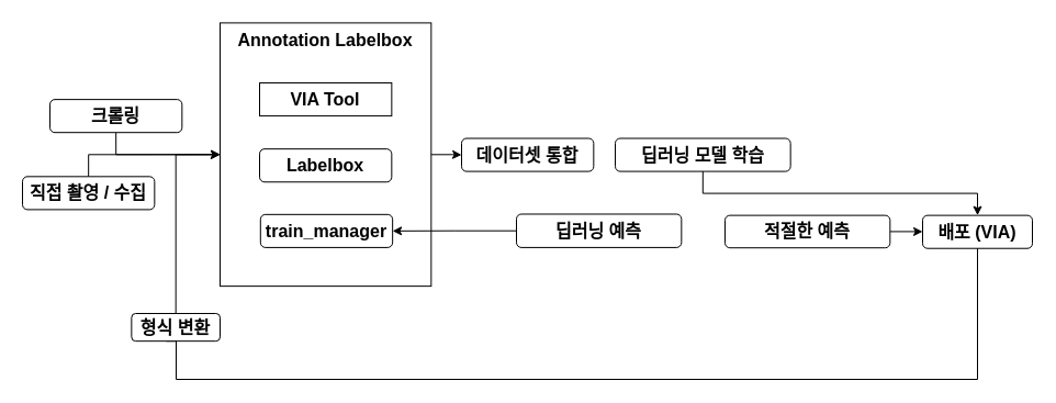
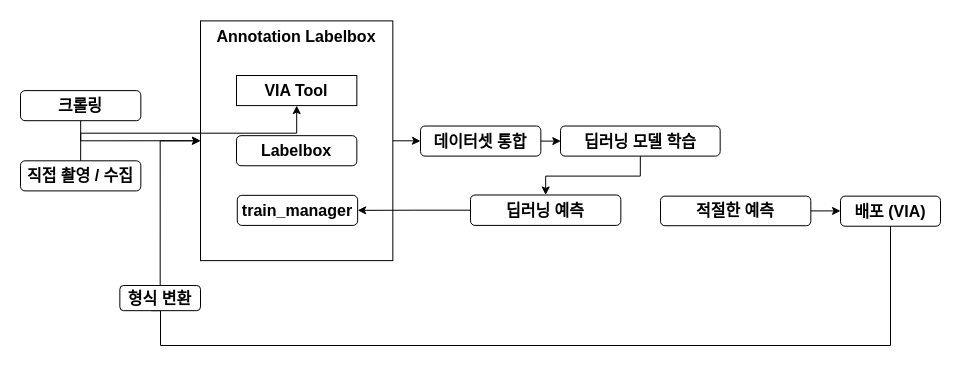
- <mxCell id="4" value="크롤링" style="rounded=1;whiteSpace=wrap;html=1;fontSize=16;fontStyle=1" parent="1" vertex="1"><mxGeometry x="45" y="90.119" width="120.336" height="30.084" as="geometry" /></mxCell>
+ <mxCell id="4" value="크롤링" style="rounded=1;whiteSpace=wrap;html=1;fontSize=16;fontStyle=1" parent="1" vertex="1"><mxGeometry x="20" y="90.119" width="120.336" height="30.084" as="geometry" /></mxCell>
+ <mxCell id="13" style="edgeStyle=orthogonalEdgeStyle;rounded=0;orthogonalLoop=1;jettySize=auto;html=1;fontSize=16;fontStyle=1;entryX=0;entryY=0.5;entryDx=0;entryDy=0;" parent="1" source="9" target="12" edge="1"><mxGeometry relative="1" as="geometry"><mxPoint x="683.96" y="275.3" as="targetPoint" /></mxGeometry></mxCell>
- <mxCell id="5" style="edgeStyle=orthogonalEdgeStyle;rounded=0;orthogonalLoop=1;jettySize=auto;html=1;exitX=0.5;exitY=0;exitDx=0;exitDy=0;entryX=0;entryY=0.5;entryDx=0;entryDy=0;" parent="1" source="6" target="2" edge="1"><mxGeometry relative="1" as="geometry" /></mxCell>
+ <mxCell id="5" style="edgeStyle=orthogonalEdgeStyle;rounded=0;orthogonalLoop=1;jettySize=auto;html=1;exitX=0.5;exitY=0;exitDx=0;exitDy=0;" parent="1" source="6" target="7" edge="1"><mxGeometry relative="1" as="geometry" /></mxCell>
- <mxCell id="11" style="edgeStyle=orthogonalEdgeStyle;rounded=0;orthogonalLoop=1;jettySize=auto;html=1;exitX=0.5;exitY=1;exitDx=0;exitDy=0;" parent="1" source="12" target="14" edge="1"><mxGeometry relative="1" as="geometry" /></mxCell>
+ <mxCell id="11" style="edgeStyle=orthogonalEdgeStyle;rounded=0;orthogonalLoop=1;jettySize=auto;html=1;exitX=0.5;exitY=1;exitDx=0;exitDy=0;entryX=0.5;entryY=0;entryDx=0;entryDy=0;" parent="1" source="12" target="18" edge="1"><mxGeometry relative="1" as="geometry" /></mxCell>
